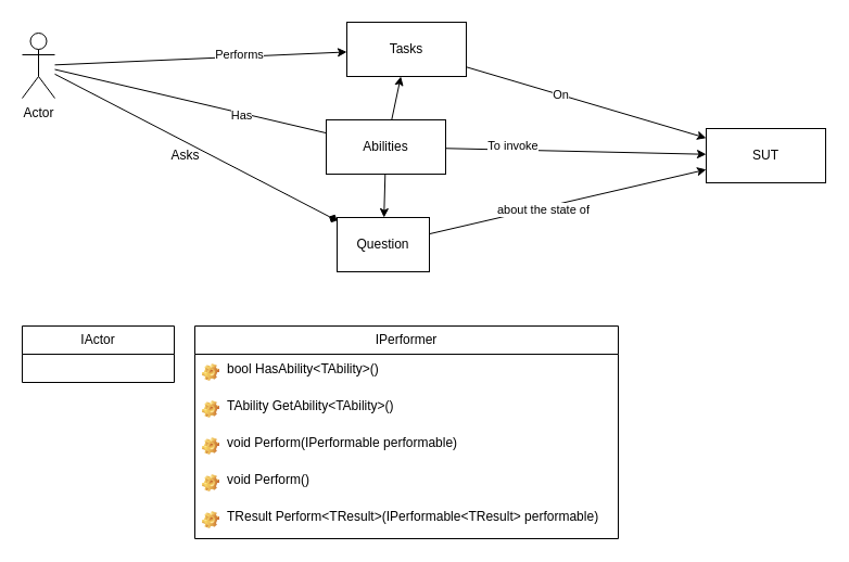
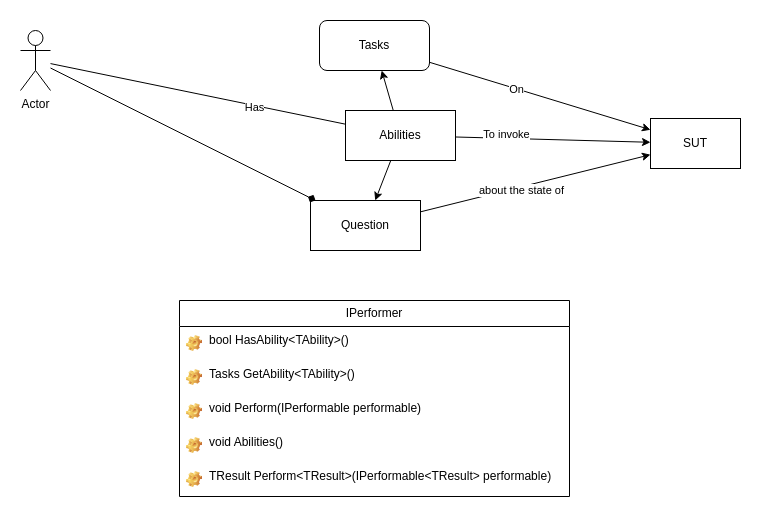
- <mxCell id="5" value="Tasks" style="html=1;whiteSpace=wrap;" parent="1" vertex="1"><mxGeometry x="319" y="20" width="110" height="50" as="geometry" /></mxCell>
+ <mxCell id="5" value="Tasks" style="html=1;whiteSpace=wrap;rounded=1;" parent="1" vertex="1"><mxGeometry x="319" y="20" width="110" height="50" as="geometry" /></mxCell>
- <mxCell id="8" value="Performs" style="endArrow=classic;html=1;rounded=0;" parent="1" source="2" target="5" edge="1"><mxGeometry x="0.265" y="2" width="50" height="50" relative="1" as="geometry"><mxPoint x="60" y="75" as="sourcePoint" /><mxPoint x="210" y="126" as="targetPoint" /><mxPoint as="offset" /></mxGeometry></mxCell>
- <mxCell id="3" value="Abilities" style="html=1;whiteSpace=wrap;" parent="1" vertex="1"><mxGeometry x="300" y="110" width="110" height="50" as="geometry" /></mxCell>
+ <mxCell id="3" value="Abilities" style="html=1;whiteSpace=wrap;" parent="1" vertex="1"><mxGeometry x="345" y="110" width="110" height="50" as="geometry" /></mxCell>
- <mxCell id="10" value="Asks" style="text;html=1;align=center;verticalAlign=middle;resizable=0;points=[];autosize=1;strokeColor=none;fillColor=none;" parent="1" vertex="1"><mxGeometry x="145" y="128" width="50" height="30" as="geometry" /></mxCell>
- <mxCell id="11" value="SUT" style="html=1;whiteSpace=wrap;" parent="1" vertex="1"><mxGeometry x="650" y="118" width="110" height="50" as="geometry" /></mxCell>
+ <mxCell id="11" value="SUT" style="html=1;whiteSpace=wrap;" parent="1" vertex="1"><mxGeometry x="650" y="118" width="90" height="50" as="geometry" /></mxCell>
- <mxCell id="4" value="Question" style="html=1;whiteSpace=wrap;" parent="1" vertex="1"><mxGeometry x="310" y="200" width="85" height="50" as="geometry" /></mxCell>
+ <mxCell id="4" value="Question" style="html=1;whiteSpace=wrap;" parent="1" vertex="1"><mxGeometry x="310" y="200" width="110" height="50" as="geometry" /></mxCell>
- <mxCell id="20" value="IActor" style="swimlane;fontStyle=0;childLayout=stackLayout;horizontal=1;startSize=26;fillColor=none;horizontalStack=0;resizeParent=1;resizeParentMax=0;resizeLast=0;collapsible=1;marginBottom=0;whiteSpace=wrap;html=1;" parent="1" vertex="1"><mxGeometry x="20" y="300" width="140" height="52" as="geometry" /></mxCell>
- <mxCell id="23" value="TAbility GetAbility&amp;lt;TAbility&amp;gt;()" style="label;fontStyle=0;strokeColor=none;fillColor=none;align=left;verticalAlign=top;overflow=hidden;spacingLeft=28;spacingRight=4;rotatable=0;points=[[0,0.5],[1,0.5]];portConstraint=eastwest;imageWidth=16;imageHeight=16;whiteSpace=wrap;html=1;image=img/clipart/Gear_128x128.png" parent="21" vertex="1"><mxGeometry y="60" width="390" height="34" as="geometry" /></mxCell>
+ <mxCell id="23" value="Tasks GetAbility&amp;lt;TAbility&amp;gt;()" style="label;fontStyle=0;strokeColor=none;fillColor=none;align=left;verticalAlign=top;overflow=hidden;spacingLeft=28;spacingRight=4;rotatable=0;points=[[0,0.5],[1,0.5]];portConstraint=eastwest;imageWidth=16;imageHeight=16;whiteSpace=wrap;html=1;image=img/clipart/Gear_128x128.png" parent="21" vertex="1"><mxGeometry y="60" width="390" height="34" as="geometry" /></mxCell>
- <mxCell id="25" value="void Perform&lt;TPerformable&gt;()" style="label;fontStyle=0;strokeColor=none;fillColor=none;align=left;verticalAlign=top;overflow=hidden;spacingLeft=28;spacingRight=4;rotatable=0;points=[[0,0.5],[1,0.5]];portConstraint=eastwest;imageWidth=16;imageHeight=16;whiteSpace=wrap;html=1;image=img/clipart/Gear_128x128.png" parent="21" vertex="1"><mxGeometry y="128" width="390" height="34" as="geometry" /></mxCell>
+ <mxCell id="25" value="void Abilities&lt;TPerformable&gt;()" style="label;fontStyle=0;strokeColor=none;fillColor=none;align=left;verticalAlign=top;overflow=hidden;spacingLeft=28;spacingRight=4;rotatable=0;points=[[0,0.5],[1,0.5]];portConstraint=eastwest;imageWidth=16;imageHeight=16;whiteSpace=wrap;html=1;image=img/clipart/Gear_128x128.png" parent="21" vertex="1"><mxGeometry y="128" width="390" height="34" as="geometry" /></mxCell>
